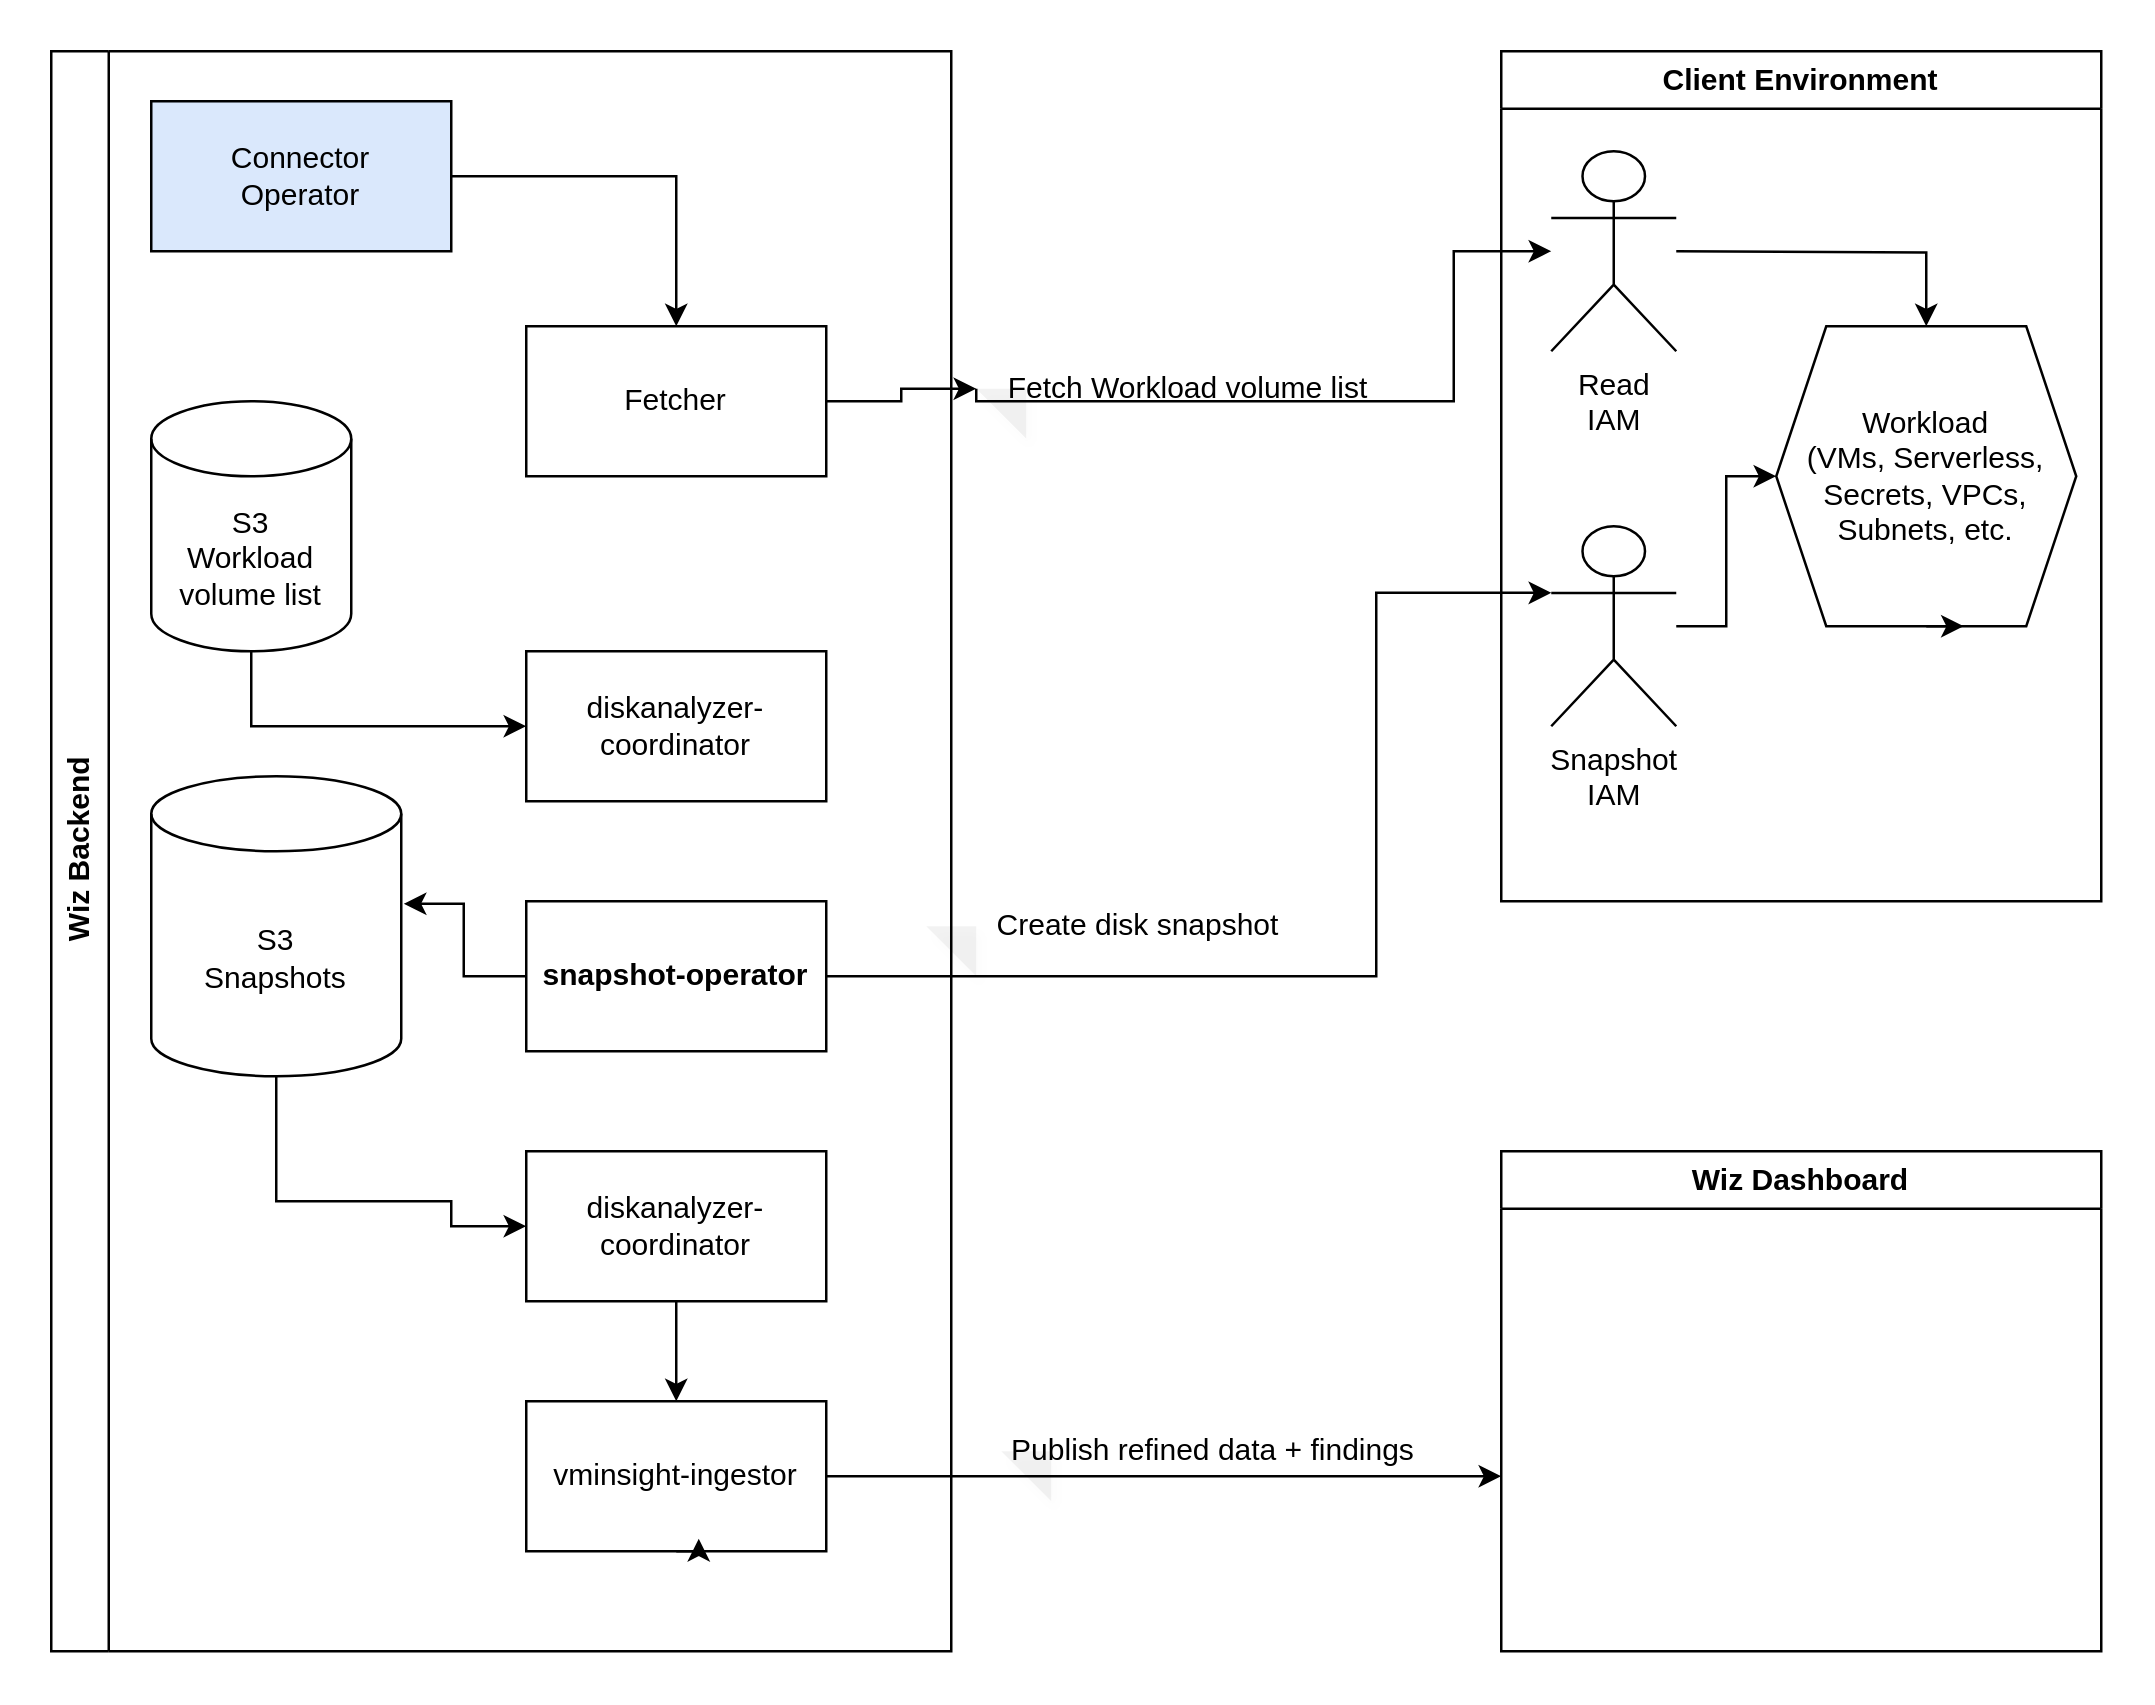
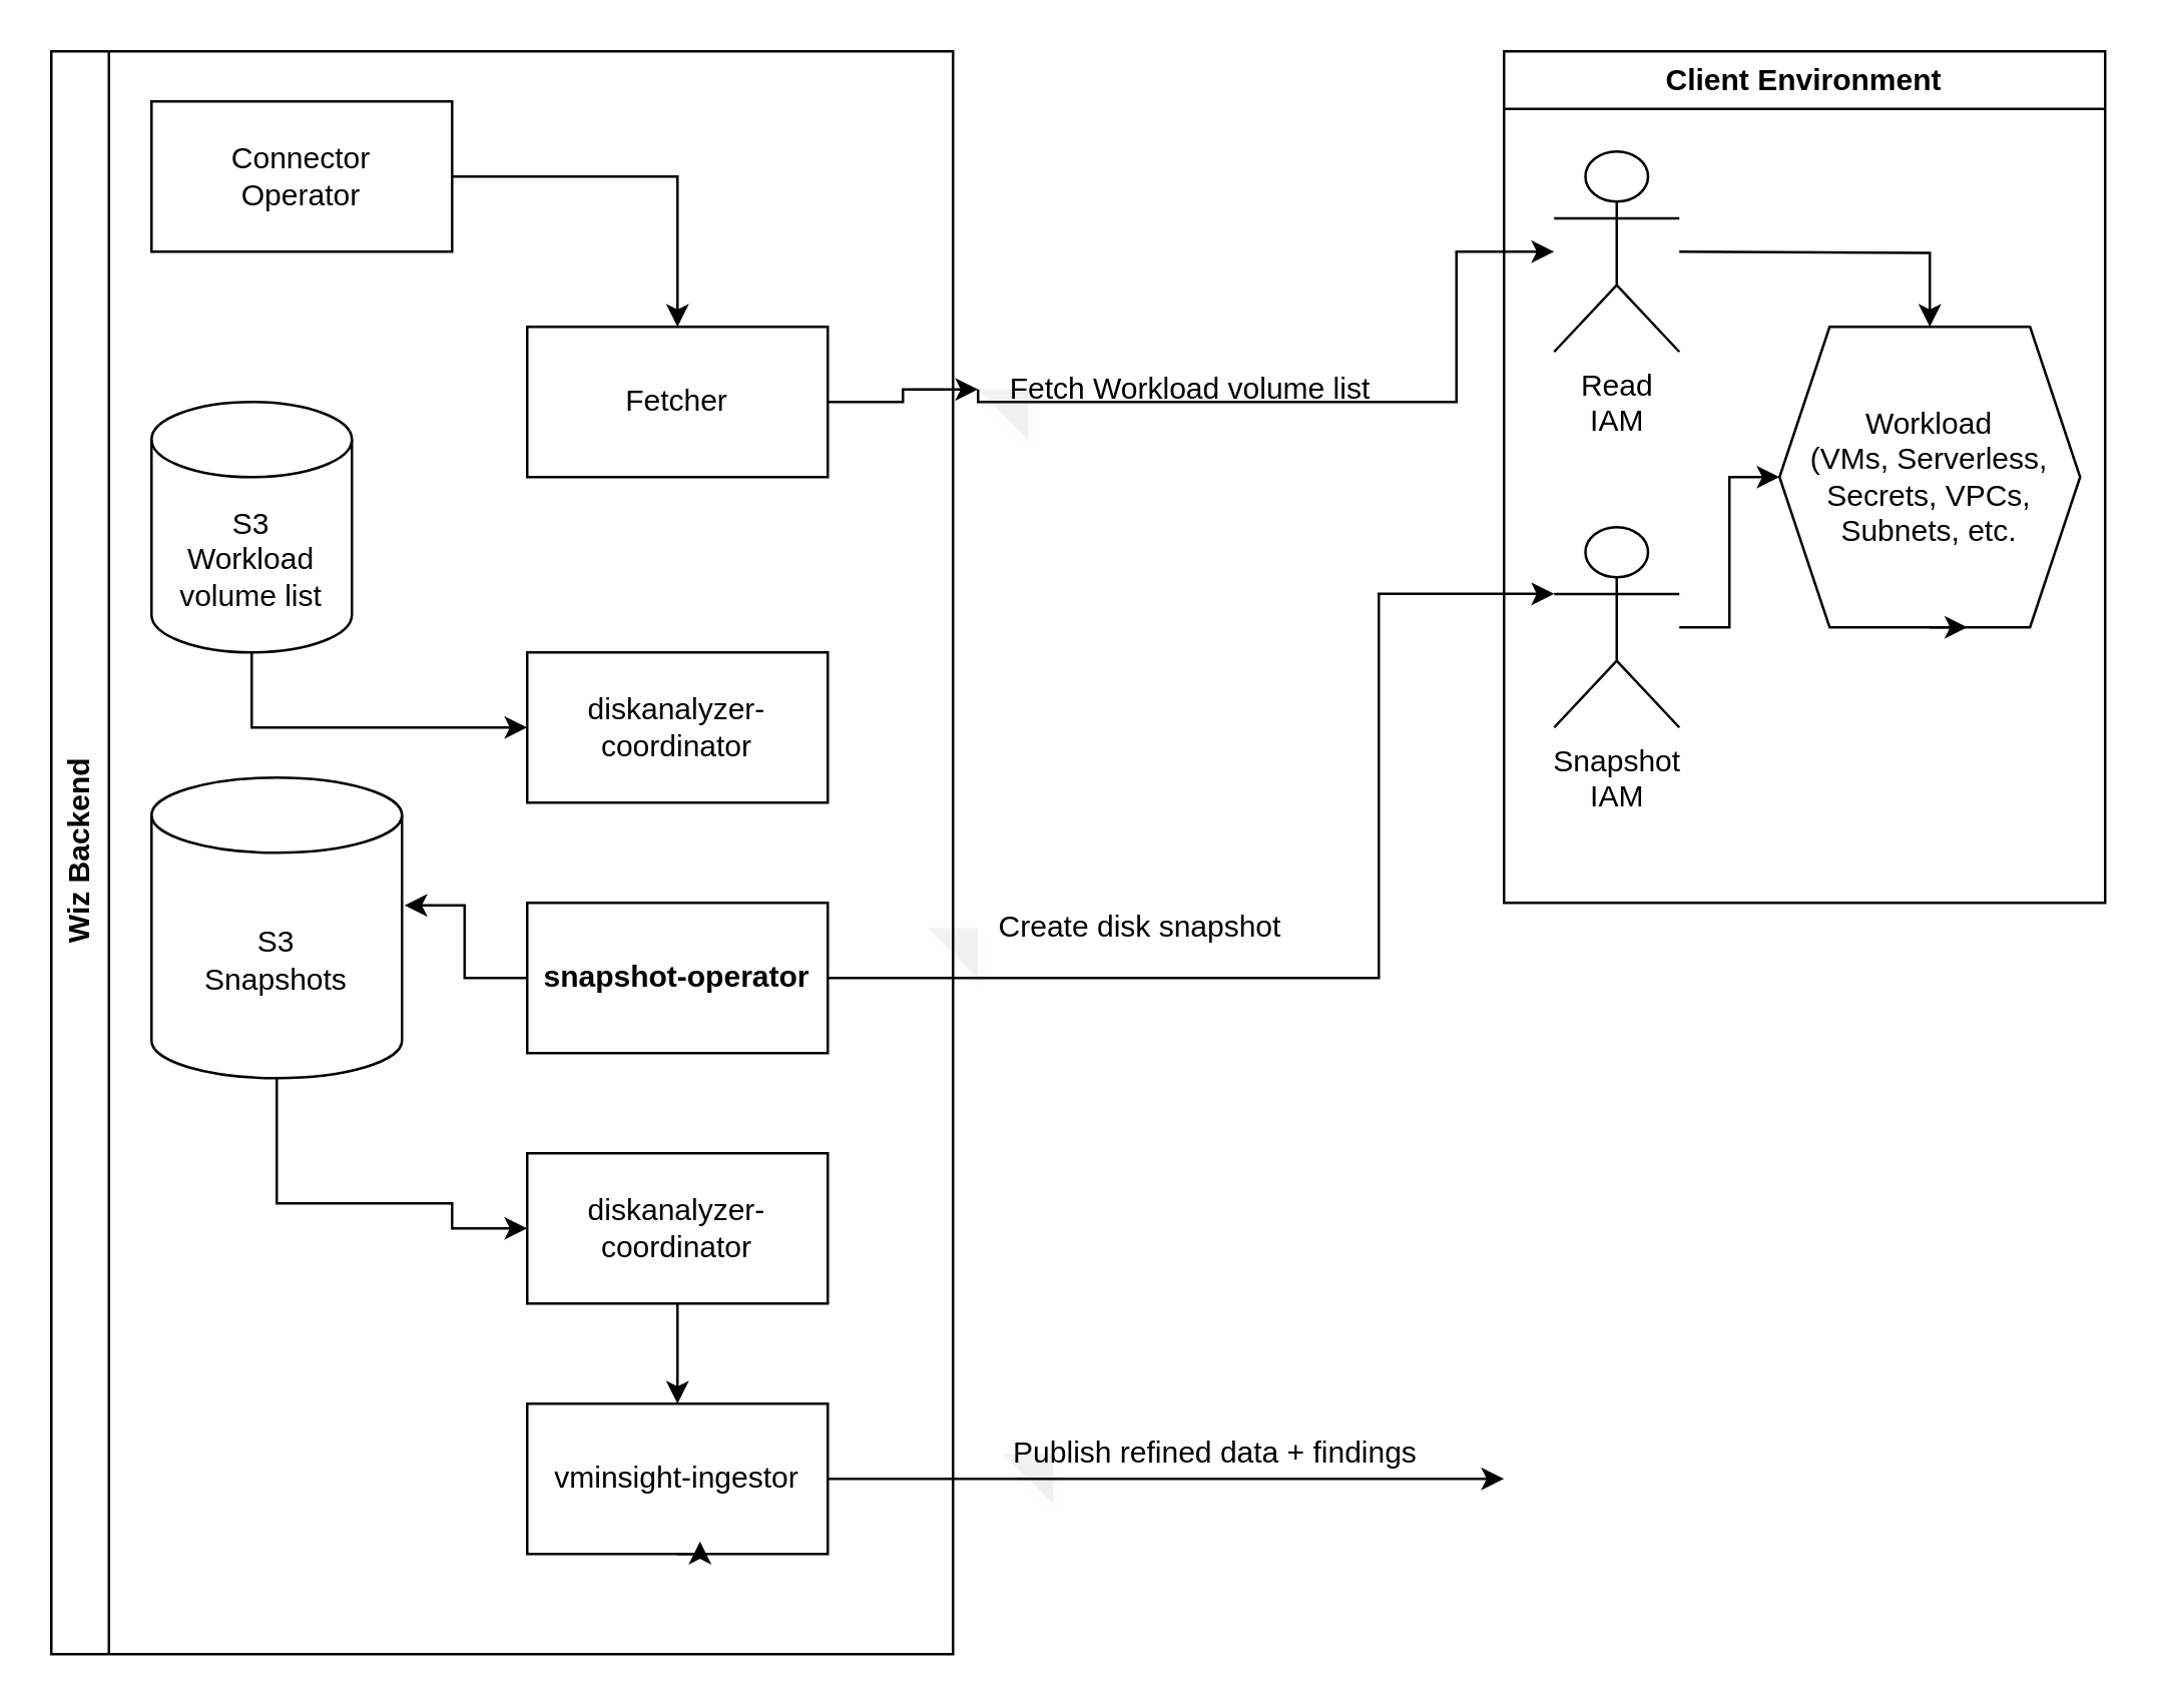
- <mxCell id="13" value="Connector&lt;div&gt;Operator&lt;/div&gt;" style="rounded=0;whiteSpace=wrap;html=1;fillColor=#dae8fc;" vertex="1" parent="9"><mxGeometry x="40" y="20" width="120" height="60" as="geometry" /></mxCell>
+ <mxCell id="13" value="Connector&lt;div&gt;Operator&lt;/div&gt;" style="rounded=0;whiteSpace=wrap;html=1;" vertex="1" parent="9"><mxGeometry x="40" y="20" width="120" height="60" as="geometry" /></mxCell>
- <mxCell id="26" value="Wiz Dashboard" style="swimlane;whiteSpace=wrap;html=1;" vertex="1" parent="1"><mxGeometry x="600" y="460" width="240" height="200" as="geometry" /></mxCell>
